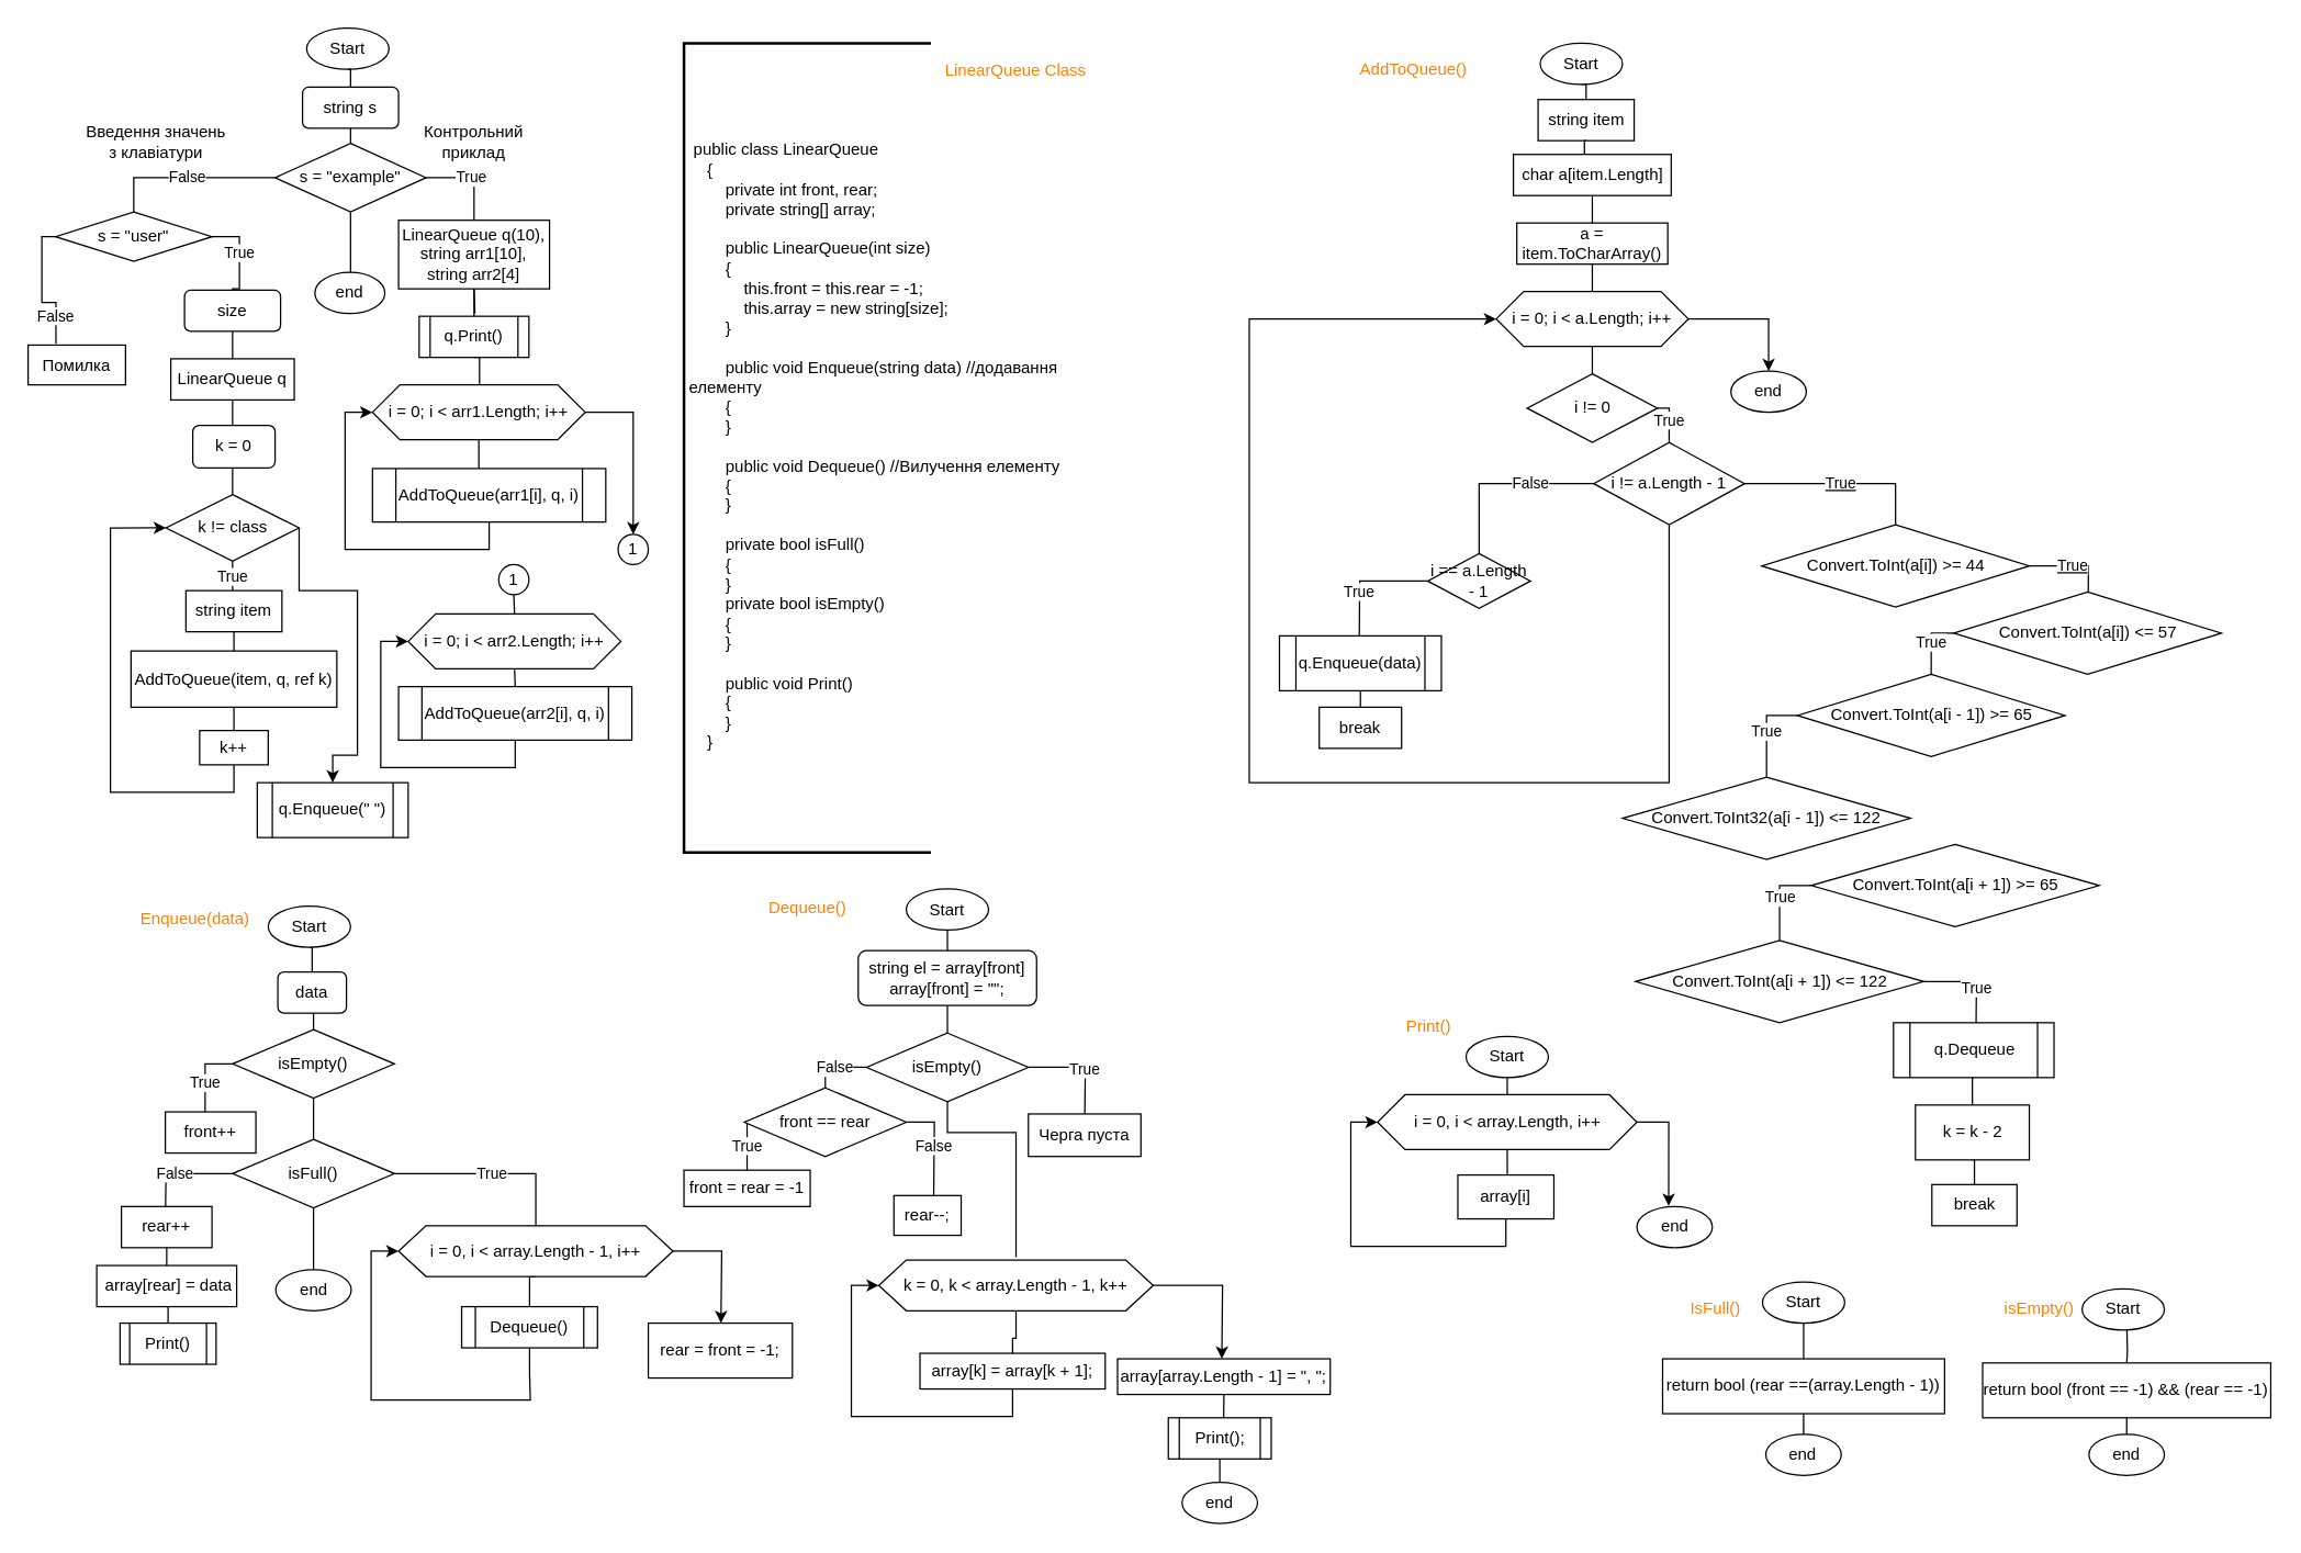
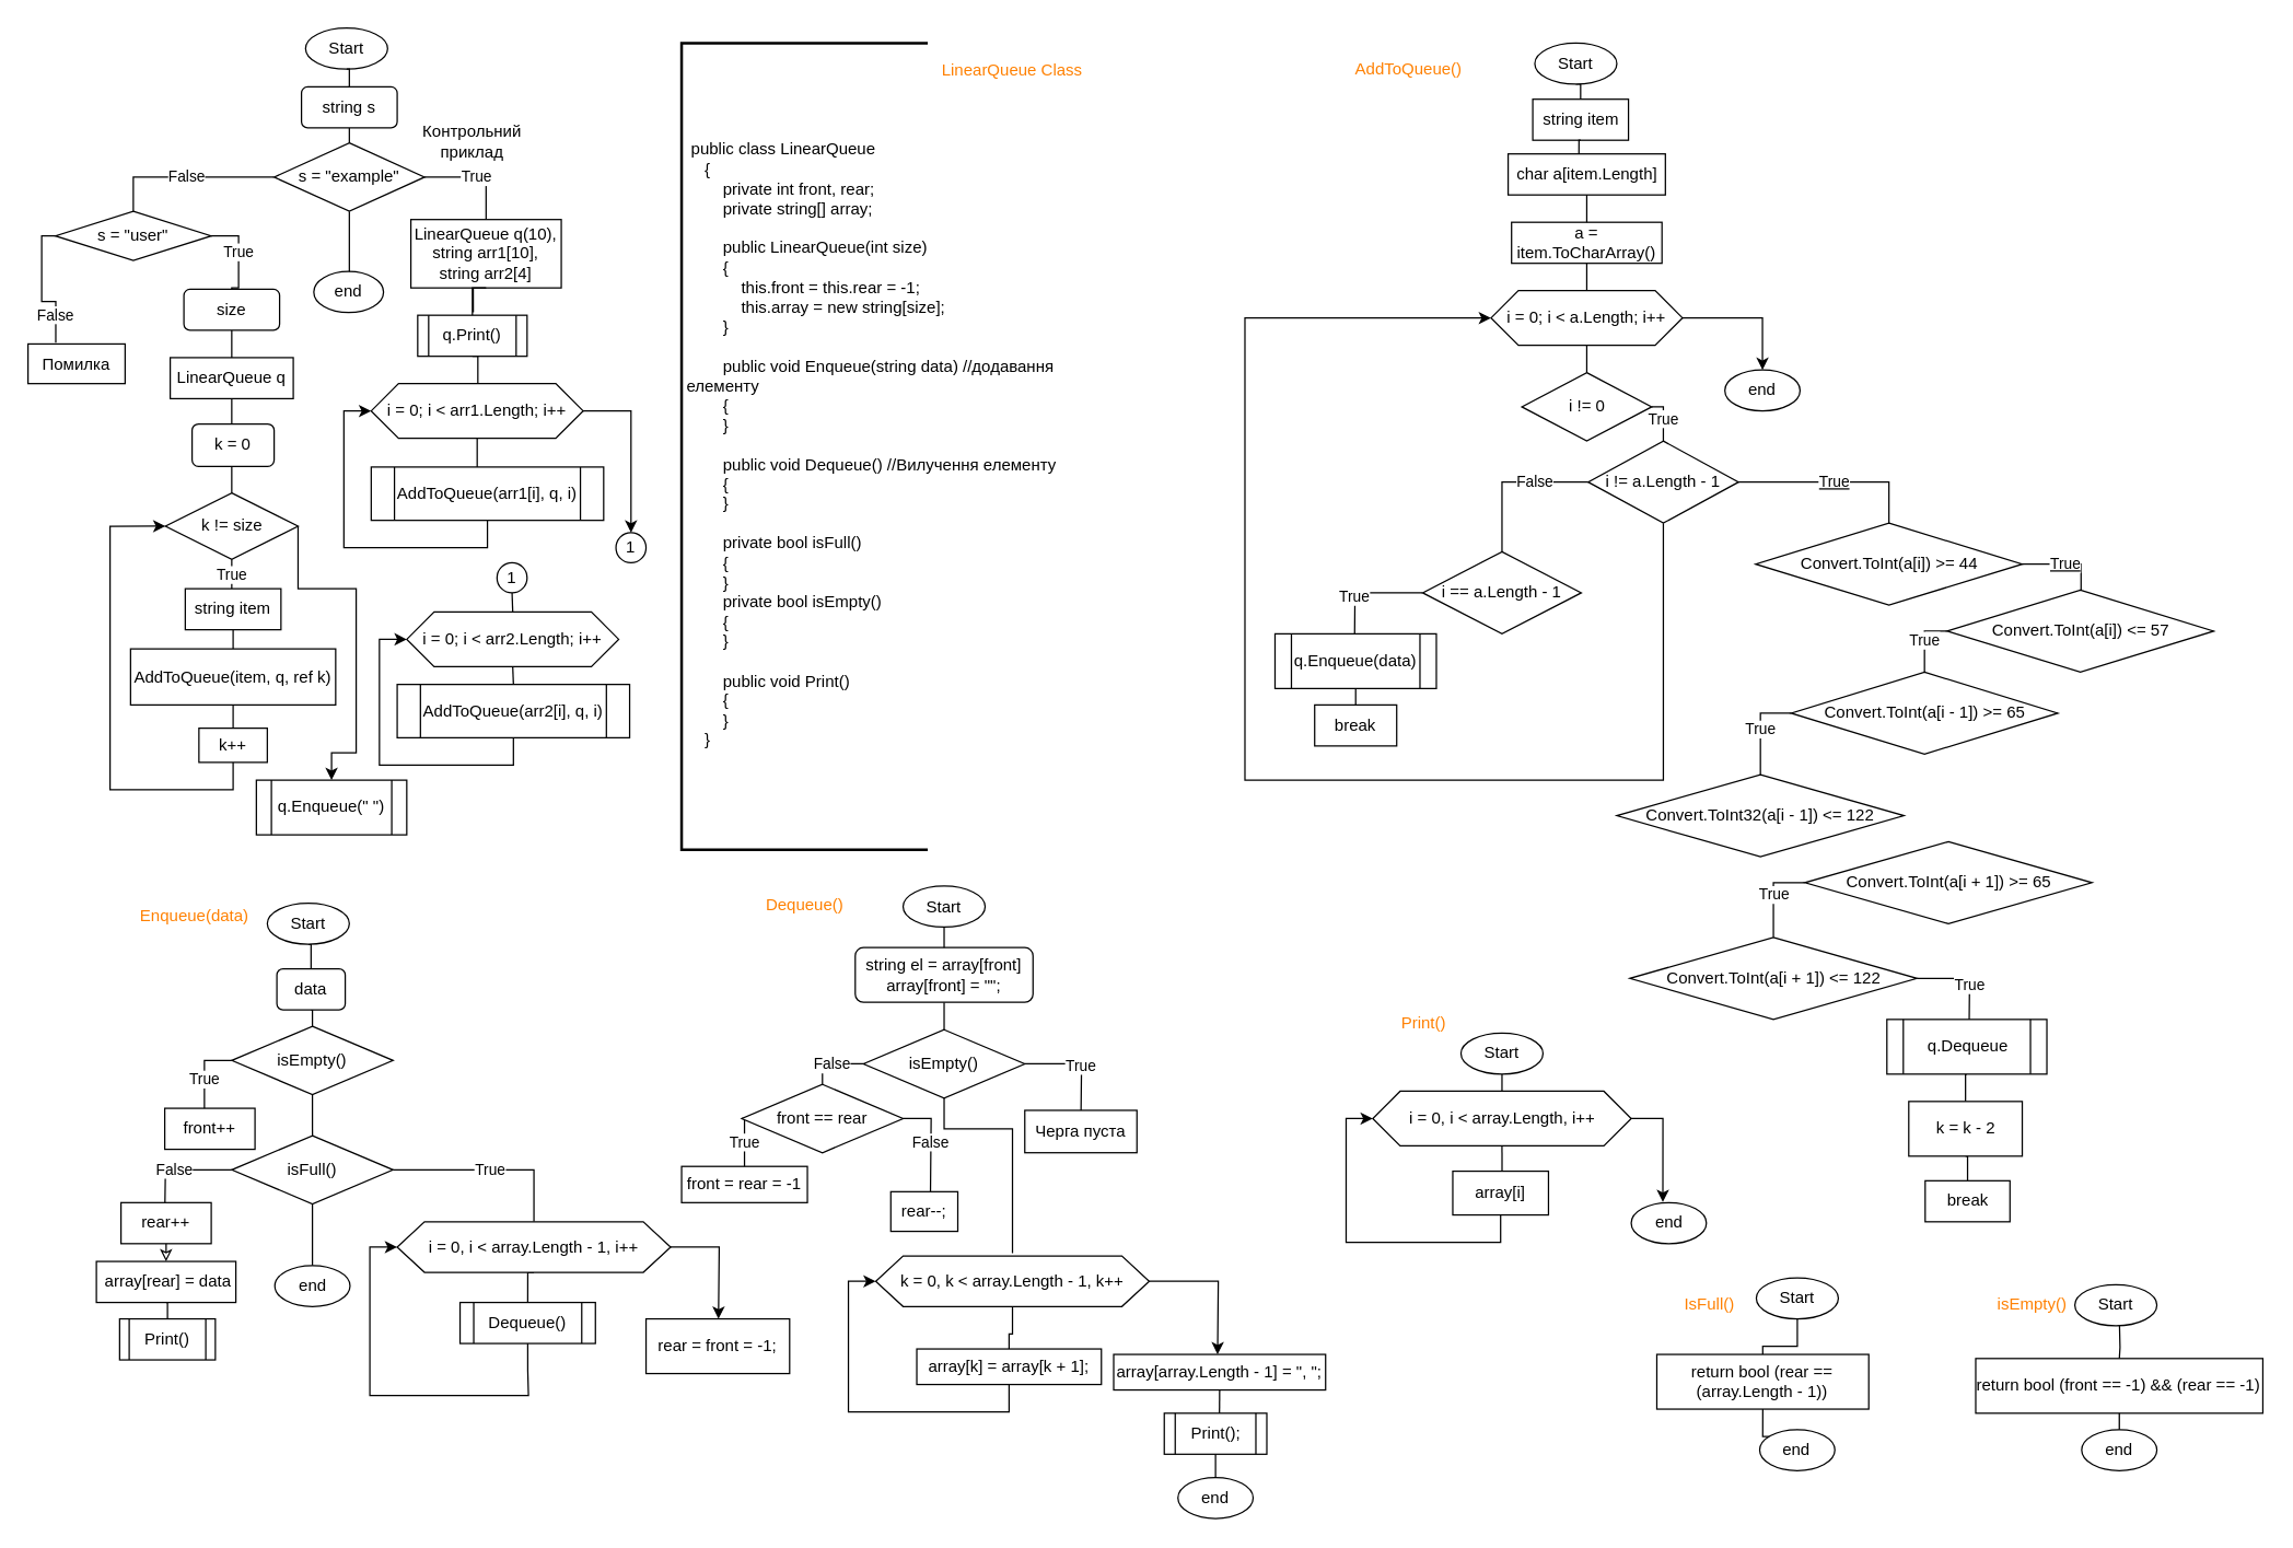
- <mxCell id="54" value="Введення значень з клавіатури" style="text;html=1;strokeColor=none;fillColor=none;align=center;verticalAlign=middle;whiteSpace=wrap;rounded=0;" parent="1" vertex="1"><mxGeometry x="60" y="93" width="106.5" height="20" as="geometry" /></mxCell>
- <mxCell id="31" value="LinearQueue q(10),&lt;br&gt;string arr1[10],&lt;br&gt;string arr2[4]" style="rounded=0;whiteSpace=wrap;html=1;" parent="1" vertex="1"><mxGeometry x="290" y="160" width="110" height="50" as="geometry" /></mxCell>
+ <mxCell id="31" value="LinearQueue q(10),&lt;br&gt;string arr1[10],&lt;br&gt;string arr2[4]" style="rounded=0;whiteSpace=wrap;html=1;" parent="1" vertex="1"><mxGeometry x="300" y="160" width="110" height="50" as="geometry" /></mxCell>
- <mxCell id="70" value="k != class" style="rhombus;whiteSpace=wrap;html=1;" parent="1" vertex="1"><mxGeometry x="120.5" y="360" width="97" height="48.5" as="geometry" /></mxCell>
+ <mxCell id="70" value="k != size" style="rhombus;whiteSpace=wrap;html=1;" parent="1" vertex="1"><mxGeometry x="120.5" y="360" width="97" height="48.5" as="geometry" /></mxCell>
- <mxCell id="86" value="i == a.Length - 1" style="rhombus;whiteSpace=wrap;html=1;rounded=0;fillColor=none;gradientColor=none;align=center;fontStyle=0" parent="1" vertex="1"><mxGeometry x="1040" y="403" width="75" height="40" as="geometry" /></mxCell>
+ <mxCell id="86" value="i == a.Length - 1" style="rhombus;whiteSpace=wrap;html=1;rounded=0;fillColor=none;gradientColor=none;align=center;fontStyle=0" parent="1" vertex="1"><mxGeometry x="1040" y="403" width="116" height="60" as="geometry" /></mxCell>
- <mxCell id="110" style="edgeStyle=orthogonalEdgeStyle;rounded=0;orthogonalLoop=1;jettySize=auto;html=1;exitX=0.5;exitY=1;exitDx=0;exitDy=0;entryX=0.5;entryY=0;entryDx=0;entryDy=0;endArrow=none;endFill=0;" parent="1" source="111" target="113" edge="1"><mxGeometry relative="1" as="geometry" /></mxCell>
+ <mxCell id="110" style="edgeStyle=orthogonalEdgeStyle;rounded=0;orthogonalLoop=1;jettySize=auto;html=1;exitX=0.5;exitY=1;exitDx=0;exitDy=0;entryX=0.5;entryY=0;entryDx=0;entryDy=0;endArrow=classic;endFill=0;" parent="1" source="111" target="113" edge="1"><mxGeometry relative="1" as="geometry" /></mxCell>
- <mxCell id="154" value="return bool (rear ==(array.Length - 1))" style="rounded=0;whiteSpace=wrap;html=1;" parent="1" vertex="1"><mxGeometry x="1211.24" y="990" width="205.51" height="40" as="geometry" /></mxCell>
+ <mxCell id="154" value="return bool (rear ==(array.Length - 1))" style="rounded=0;whiteSpace=wrap;html=1;" parent="1" vertex="1"><mxGeometry x="1211.24" y="990" width="155" height="40" as="geometry" /></mxCell>
